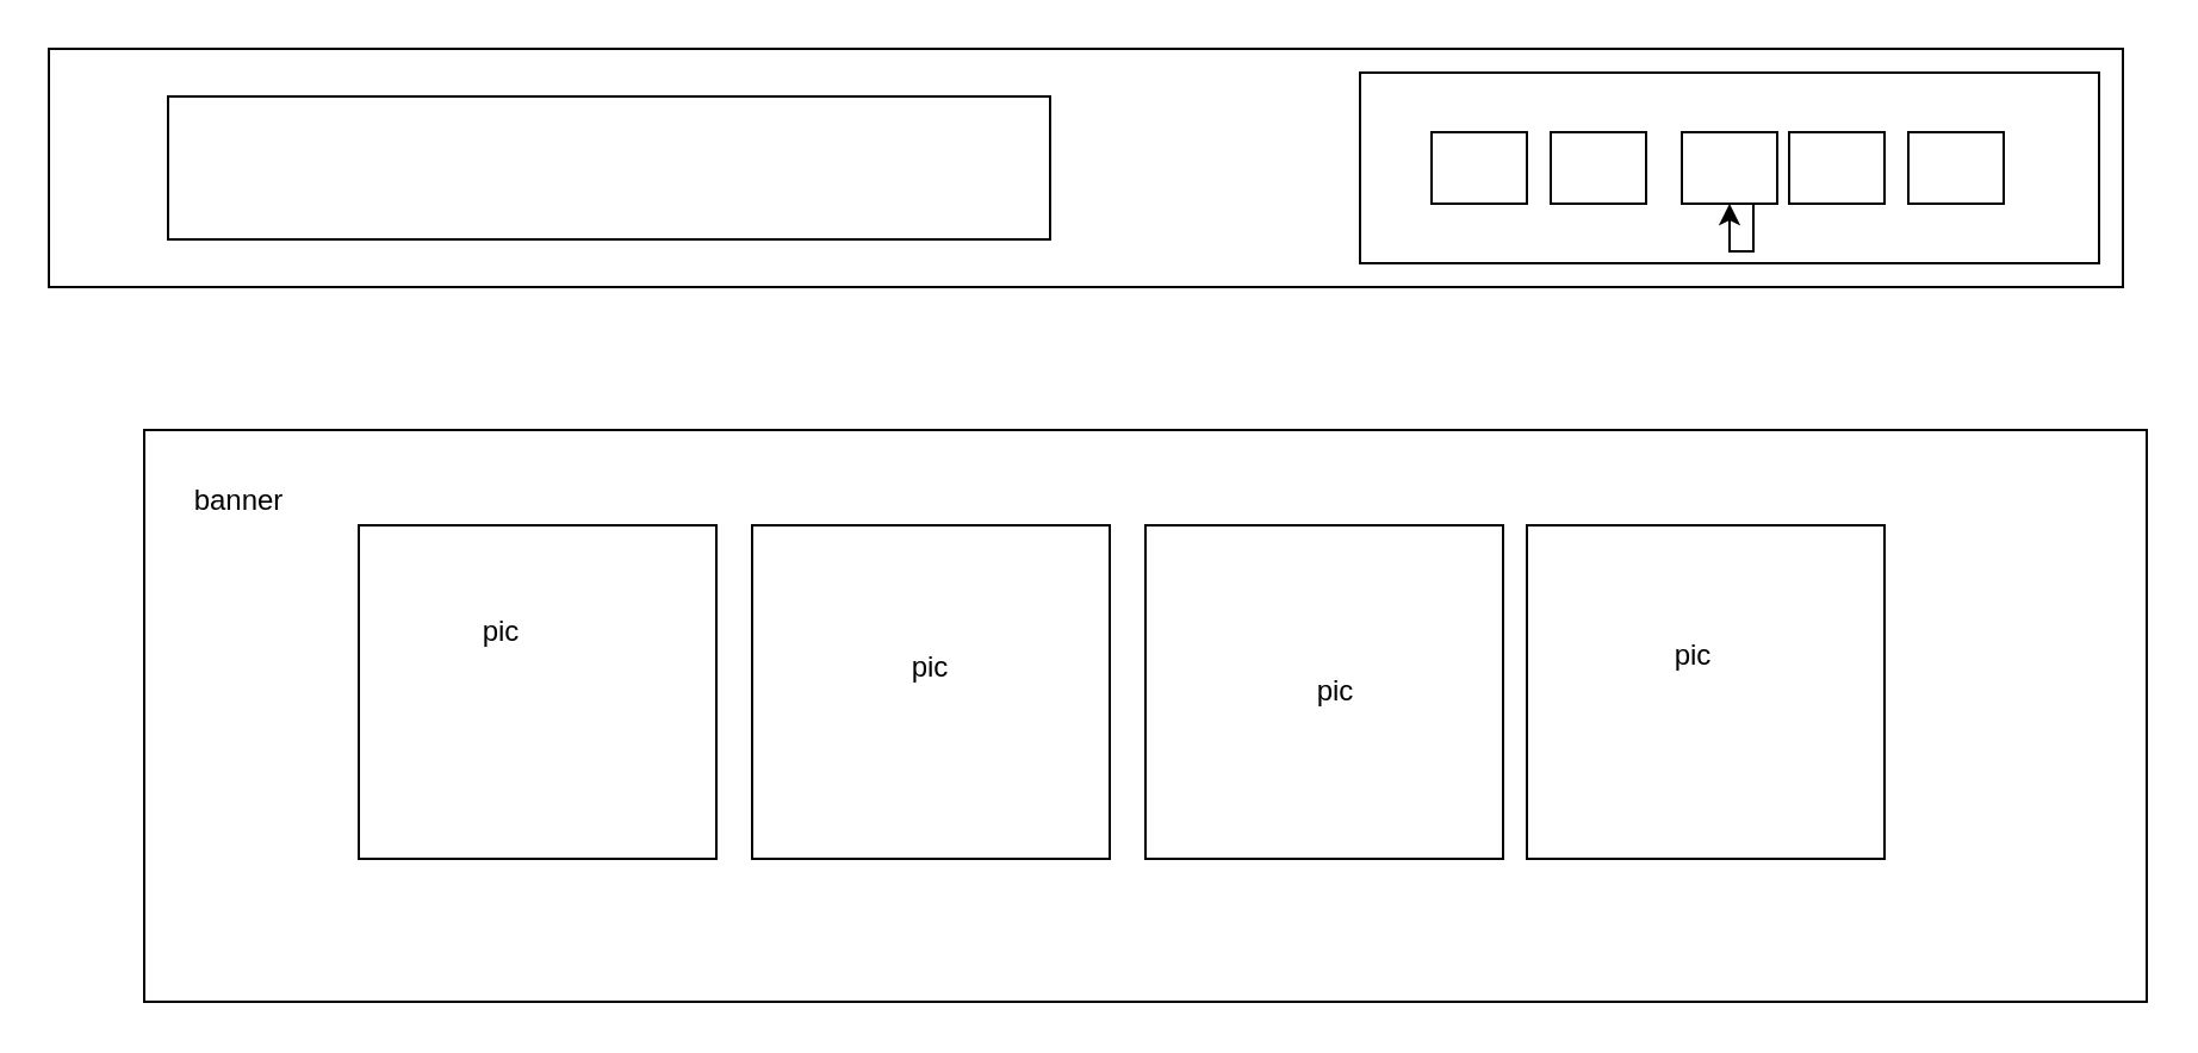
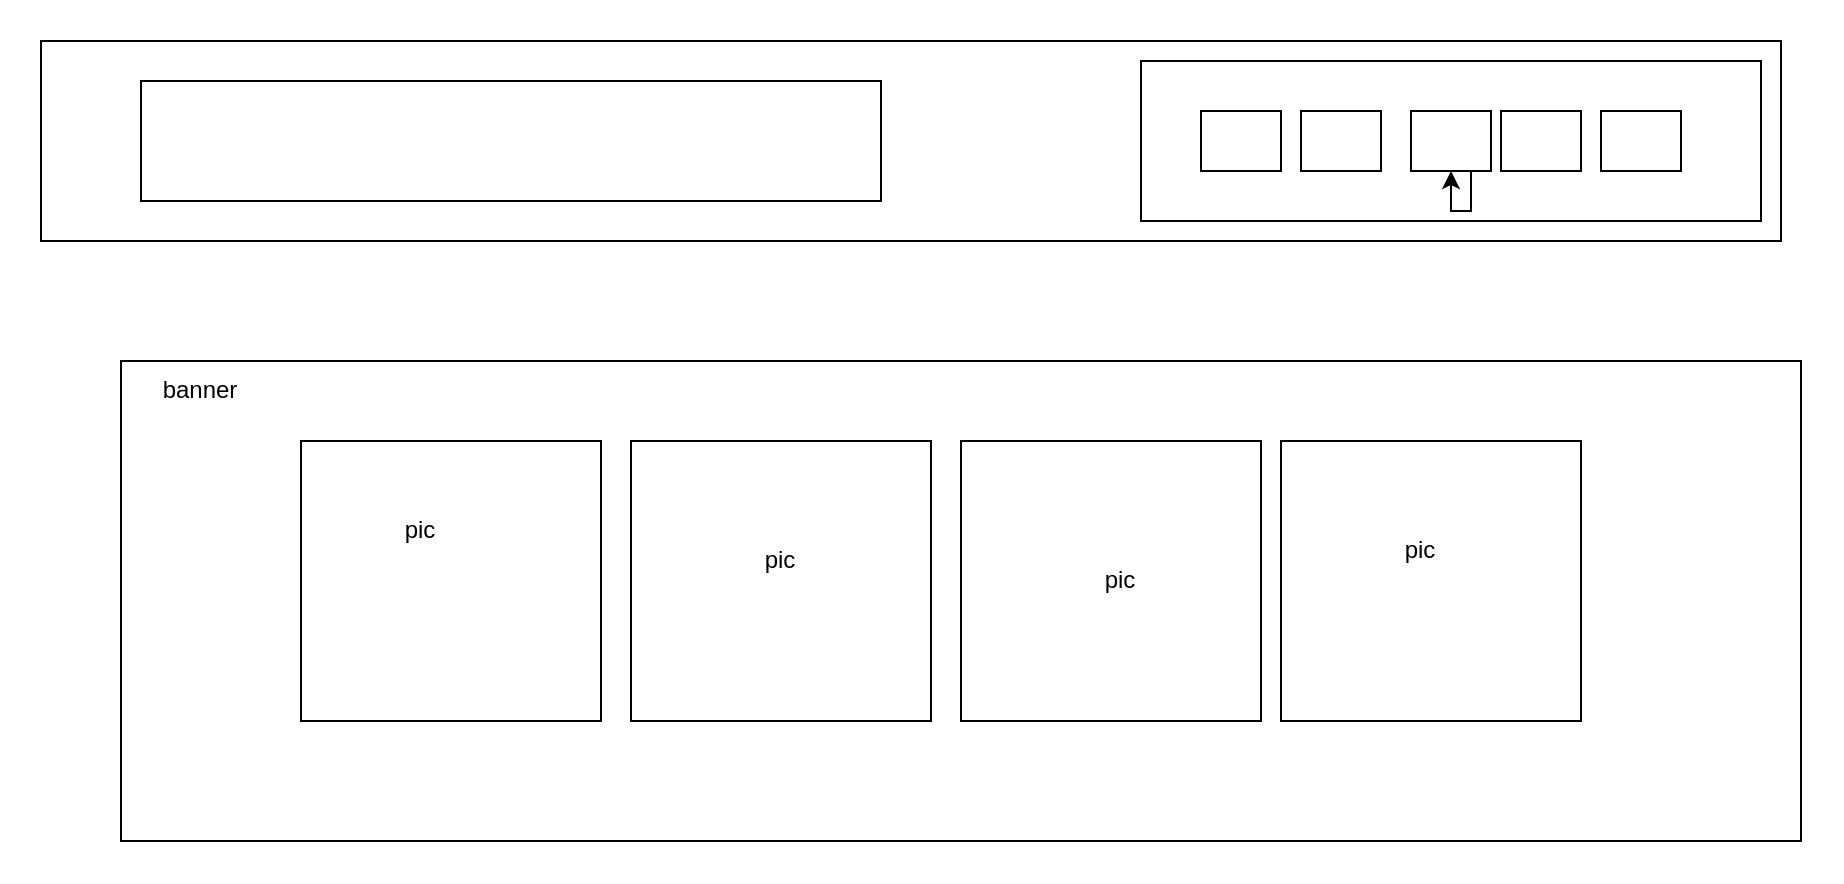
- <mxCell id="13" value="banner" style="text;html=1;strokeColor=none;fillColor=none;align=center;verticalAlign=middle;whiteSpace=wrap;rounded=0;" vertex="1" parent="1"><mxGeometry x="70" y="195" width="60" height="30" as="geometry" /></mxCell>
+ <mxCell id="13" value="banner" style="text;html=1;strokeColor=none;fillColor=none;align=center;verticalAlign=middle;whiteSpace=wrap;rounded=0;" vertex="1" parent="1"><mxGeometry x="70" y="180" width="60" height="30" as="geometry" /></mxCell>
